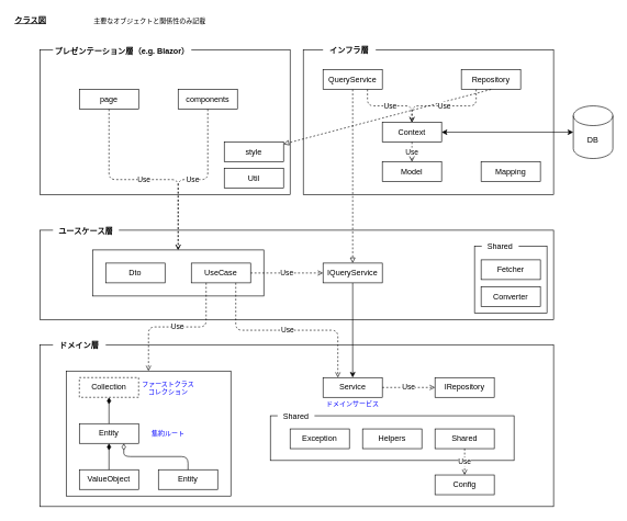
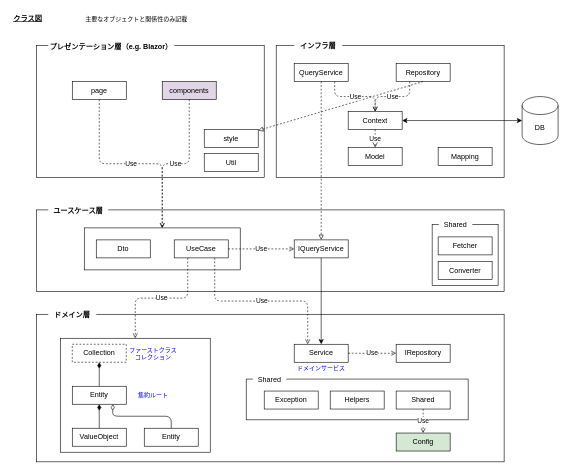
- <mxCell id="18" value="Repository" style="rounded=0;whiteSpace=wrap;html=1;" vertex="1" parent="1"><mxGeometry x="700" y="105" width="90" height="30" as="geometry" /></mxCell>
+ <mxCell id="18" value="Repository" style="rounded=0;whiteSpace=wrap;html=1;" vertex="1" parent="1"><mxGeometry x="660" y="105" width="90" height="30" as="geometry" /></mxCell>
- <mxCell id="13" value="components" style="rounded=0;whiteSpace=wrap;html=1;" vertex="1" parent="1"><mxGeometry x="270" y="135" width="90" height="30" as="geometry" /></mxCell>
+ <mxCell id="13" value="components" style="rounded=0;whiteSpace=wrap;html=1;fillColor=#e1d5e7;" vertex="1" parent="1"><mxGeometry x="270" y="135" width="90" height="30" as="geometry" /></mxCell>
- <mxCell id="46" value="Config" style="rounded=0;whiteSpace=wrap;html=1;" vertex="1" parent="1"><mxGeometry x="660" y="721" width="90" height="30" as="geometry" /></mxCell>
+ <mxCell id="46" value="Config" style="rounded=0;whiteSpace=wrap;html=1;fillColor=#d5e8d4;" vertex="1" parent="1"><mxGeometry x="660" y="721" width="90" height="30" as="geometry" /></mxCell>
